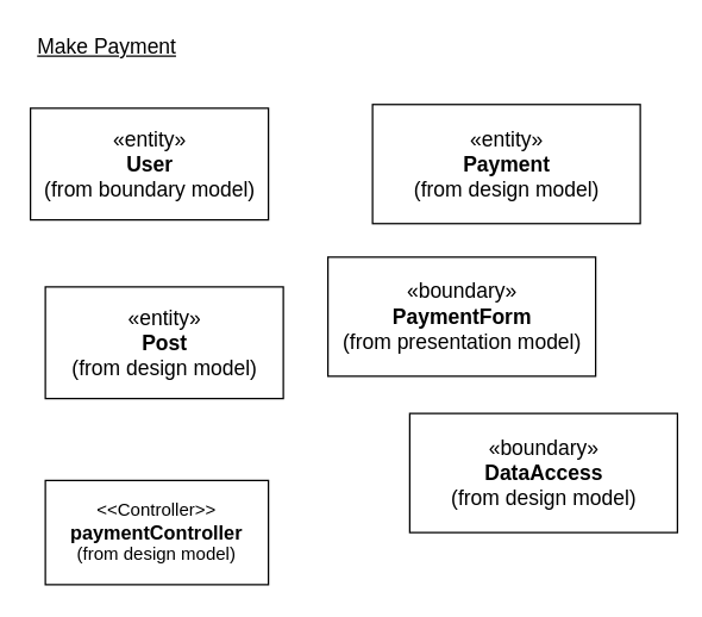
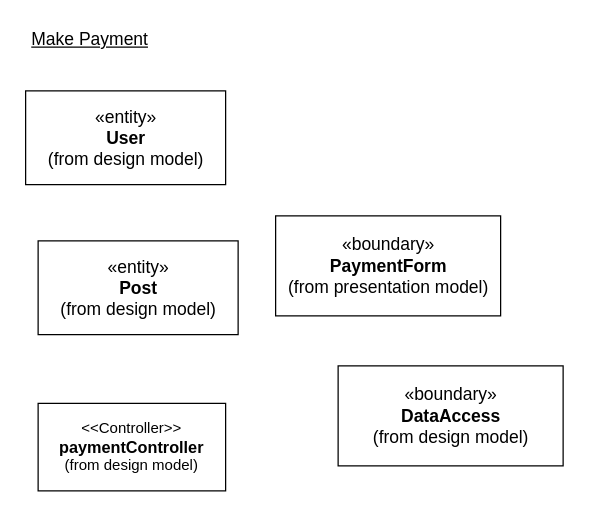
- <mxCell id="2" value="&lt;font style=&quot;font-size: 14px&quot;&gt;«entity»&lt;br&gt;&lt;b&gt;User&lt;/b&gt;&lt;br&gt;(from boundary model)&lt;/font&gt;" style="html=1;" parent="1" vertex="1"><mxGeometry x="20" y="72" width="160" height="75" as="geometry" /></mxCell>
+ <mxCell id="2" value="&lt;font style=&quot;font-size: 14px&quot;&gt;«entity»&lt;br&gt;&lt;b&gt;User&lt;/b&gt;&lt;br&gt;(from design model)&lt;/font&gt;" style="html=1;" parent="1" vertex="1"><mxGeometry x="20" y="72" width="160" height="75" as="geometry" /></mxCell>
- <mxCell id="8" value="&lt;font style=&quot;font-size: 14px&quot;&gt;«entity»&lt;br&gt;&lt;b&gt;Payment&lt;/b&gt;&lt;br&gt;(from design model)&lt;/font&gt;" style="html=1;" vertex="1" parent="1"><mxGeometry x="250" y="69.5" width="180" height="80" as="geometry" /></mxCell>
- <mxCell id="5" value="&lt;font style=&quot;font-size: 14px&quot;&gt;«boundary»&lt;br&gt;&lt;b&gt;DataAccess&lt;/b&gt;&lt;br&gt;(from design model)&lt;/font&gt;" style="html=1;" parent="1" vertex="1"><mxGeometry x="275" y="277" width="180" height="80" as="geometry" /></mxCell>
+ <mxCell id="5" value="&lt;font style=&quot;font-size: 14px&quot;&gt;«boundary»&lt;br&gt;&lt;b&gt;DataAccess&lt;/b&gt;&lt;br&gt;(from design model)&lt;/font&gt;" style="html=1;" parent="1" vertex="1"><mxGeometry x="270" y="292" width="180" height="80" as="geometry" /></mxCell>
